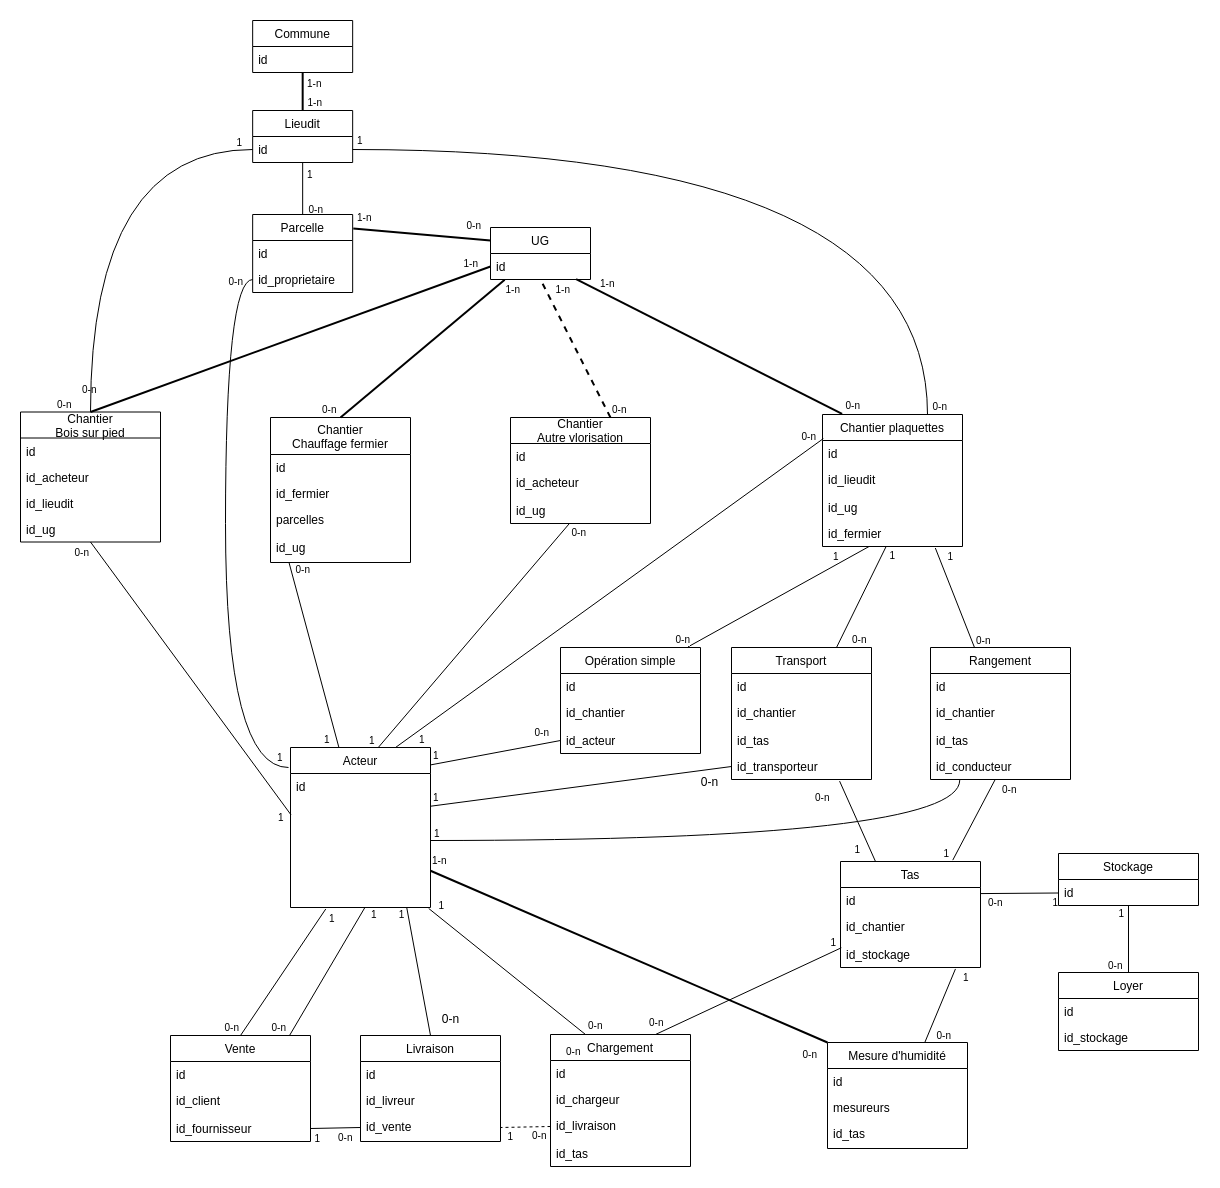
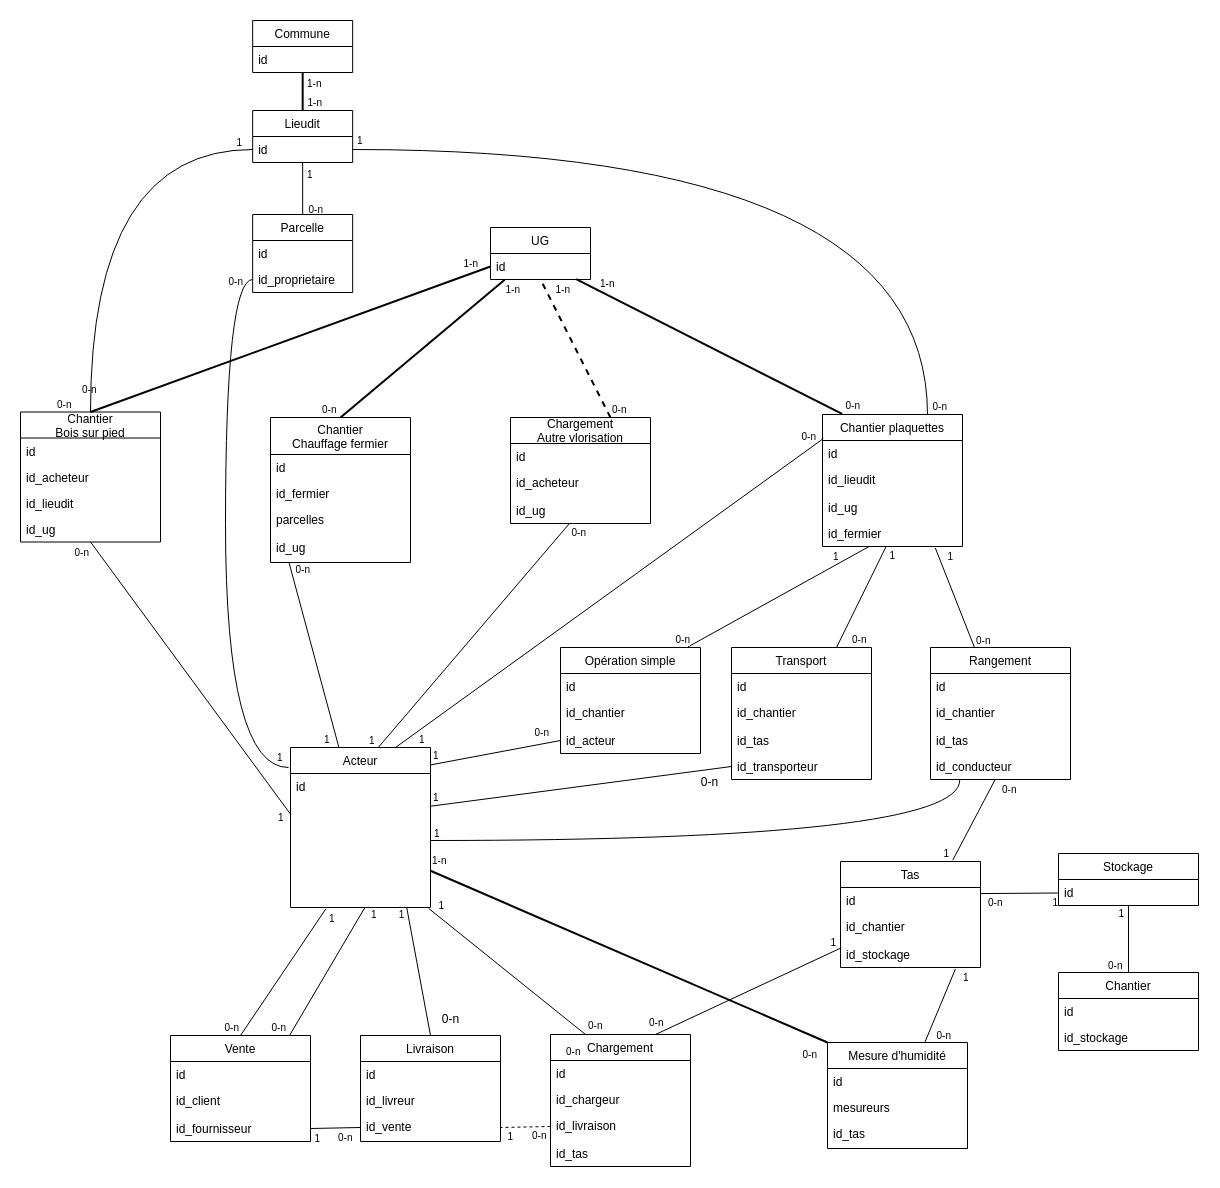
- <mxCell id="153" value="" style="endArrow=none;html=1;strokeWidth=2;entryX=0;entryY=0.25;entryDx=0;entryDy=0;exitX=1.006;exitY=0.181;exitDx=0;exitDy=0;exitPerimeter=0;" edge="1" parent="1" source="163" target="111"><mxGeometry relative="1" as="geometry"><mxPoint x="412" y="238" as="sourcePoint" /><mxPoint x="485" y="240" as="targetPoint" /></mxGeometry></mxCell>
- <mxCell id="154" value="1-n" style="resizable=0;html=1;align=left;verticalAlign=bottom;labelBackgroundColor=#ffffff;fontSize=10;" connectable="0" vertex="1" parent="153"><mxGeometry x="-1" relative="1" as="geometry"><mxPoint x="1.9" y="-3.35" as="offset" /></mxGeometry></mxCell>
- <mxCell id="155" value="0-n" style="resizable=0;html=1;align=right;verticalAlign=bottom;labelBackgroundColor=#ffffff;fontSize=10;" connectable="0" vertex="1" parent="153"><mxGeometry x="1" relative="1" as="geometry"><mxPoint x="-8.85" y="-6.98" as="offset" /></mxGeometry></mxCell>
- <mxCell id="38" value="Chantier&#10;Autre vlorisation" style="swimlane;fontStyle=0;childLayout=stackLayout;horizontal=1;startSize=26;fillColor=none;horizontalStack=0;resizeParent=1;resizeParentMax=0;resizeLast=0;collapsible=1;marginBottom=0;" parent="1" vertex="1"><mxGeometry x="510" y="417" width="140" height="106" as="geometry" /></mxCell>
+ <mxCell id="38" value="Chargement&#10;Autre vlorisation" style="swimlane;fontStyle=0;childLayout=stackLayout;horizontal=1;startSize=26;fillColor=none;horizontalStack=0;resizeParent=1;resizeParentMax=0;resizeLast=0;collapsible=1;marginBottom=0;" parent="1" vertex="1"><mxGeometry x="510" y="417" width="140" height="106" as="geometry" /></mxCell>
- <mxCell id="80" value="" style="endArrow=none;html=1;strokeWidth=1;entryX=0.25;entryY=0;entryDx=0;entryDy=0;exitX=0.772;exitY=1.062;exitDx=0;exitDy=0;exitPerimeter=0;" parent="1" source="126" target="140" edge="1"><mxGeometry relative="1" as="geometry"><mxPoint x="830" y="792" as="sourcePoint" /><mxPoint x="800" y="877" as="targetPoint" /></mxGeometry></mxCell>
- <mxCell id="81" value="1" style="resizable=0;html=1;align=right;verticalAlign=bottom;labelBackgroundColor=#ffffff;fontSize=10;" parent="80" connectable="0" vertex="1"><mxGeometry x="1" relative="1" as="geometry"><mxPoint x="-14.9" y="-4.08" as="offset" /></mxGeometry></mxCell>
- <mxCell id="82" value="0-n" style="resizable=0;html=1;align=left;verticalAlign=bottom;labelBackgroundColor=#ffffff;fontSize=10;" parent="80" connectable="0" vertex="1"><mxGeometry x="-1" relative="1" as="geometry"><mxPoint x="-26" y="24" as="offset" /></mxGeometry></mxCell>
- <mxCell id="168" value="Loyer" style="swimlane;fontStyle=0;childLayout=stackLayout;horizontal=1;startSize=26;fillColor=none;horizontalStack=0;resizeParent=1;resizeParentMax=0;resizeLast=0;collapsible=1;marginBottom=0;" parent="1" vertex="1"><mxGeometry x="1058" y="972" width="140" height="78" as="geometry" /></mxCell>
+ <mxCell id="168" value="Chantier" style="swimlane;fontStyle=0;childLayout=stackLayout;horizontal=1;startSize=26;fillColor=none;horizontalStack=0;resizeParent=1;resizeParentMax=0;resizeLast=0;collapsible=1;marginBottom=0;" parent="1" vertex="1"><mxGeometry x="1058" y="972" width="140" height="78" as="geometry" /></mxCell>
